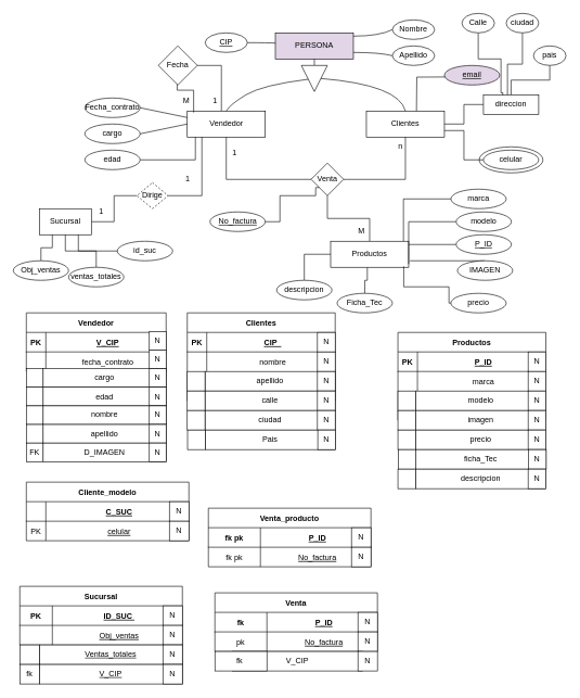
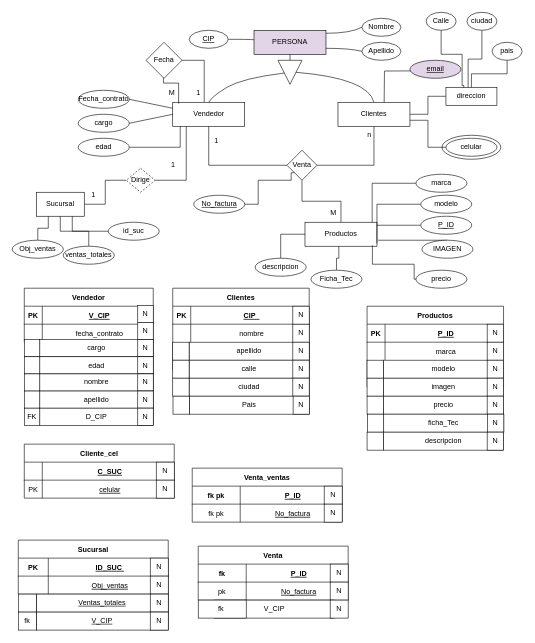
- <mxCell id="175" value="D_IMAGEN" style="rounded=0;whiteSpace=wrap;html=1;align=center;verticalAlign=middle;" vertex="1" parent="1"><mxGeometry x="65.8" y="679.999" width="189.2" height="28.571" as="geometry" /></mxCell>
+ <mxCell id="175" value="D_CIP" style="rounded=0;whiteSpace=wrap;html=1;align=center;verticalAlign=middle;" vertex="1" parent="1"><mxGeometry x="65.8" y="679.999" width="189.2" height="28.571" as="geometry" /></mxCell>
- <mxCell id="165" value="Cliente_modelo" style="shape=table;startSize=30;container=1;collapsible=1;childLayout=tableLayout;fixedRows=1;rowLines=0;fontStyle=1;align=center;resizeLast=1;" vertex="1" parent="164"><mxGeometry width="250" height="90" as="geometry" /></mxCell>
+ <mxCell id="165" value="Cliente_cel" style="shape=table;startSize=30;container=1;collapsible=1;childLayout=tableLayout;fixedRows=1;rowLines=0;fontStyle=1;align=center;resizeLast=1;" vertex="1" parent="164"><mxGeometry width="250" height="90" as="geometry" /></mxCell>
- <mxCell id="50" value="Venta_producto" style="shape=table;startSize=30;container=1;collapsible=1;childLayout=tableLayout;fixedRows=1;rowLines=0;fontStyle=1;align=center;resizeLast=1;" vertex="1" parent="1"><mxGeometry x="320" y="780" width="250" height="90" as="geometry" /></mxCell>
+ <mxCell id="50" value="Venta_ventas" style="shape=table;startSize=30;container=1;collapsible=1;childLayout=tableLayout;fixedRows=1;rowLines=0;fontStyle=1;align=center;resizeLast=1;" vertex="1" parent="1"><mxGeometry x="320" y="780" width="250" height="90" as="geometry" /></mxCell>
